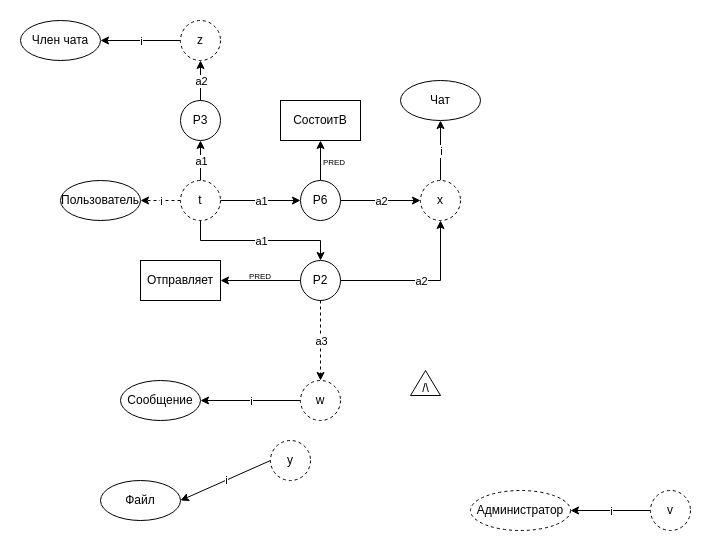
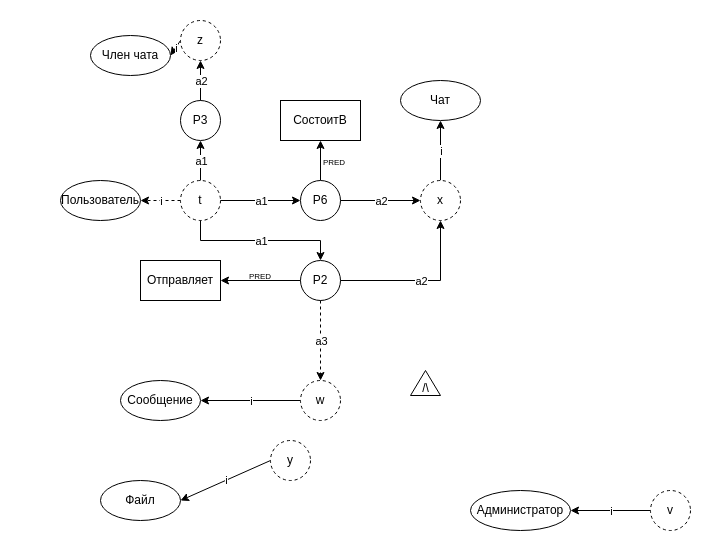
- <mxCell id="4" value="Член чата" style="ellipse;whiteSpace=wrap;html=1;" vertex="1" parent="1"><mxGeometry x="20" width="80" height="40" as="geometry" y="20" /></mxCell>
+ <mxCell id="4" value="Член чата" style="ellipse;whiteSpace=wrap;html=1;" vertex="1" parent="1"><mxGeometry x="90" y="35" width="80" height="40" as="geometry" /></mxCell>
- <mxCell id="5" value="Администратор" style="ellipse;whiteSpace=wrap;html=1;dashed=1;" vertex="1" parent="1"><mxGeometry x="470" y="490" width="100" height="40" as="geometry" /></mxCell>
+ <mxCell id="5" value="Администратор" style="ellipse;whiteSpace=wrap;html=1;" vertex="1" parent="1"><mxGeometry x="470" y="490" width="100" height="40" as="geometry" /></mxCell>
